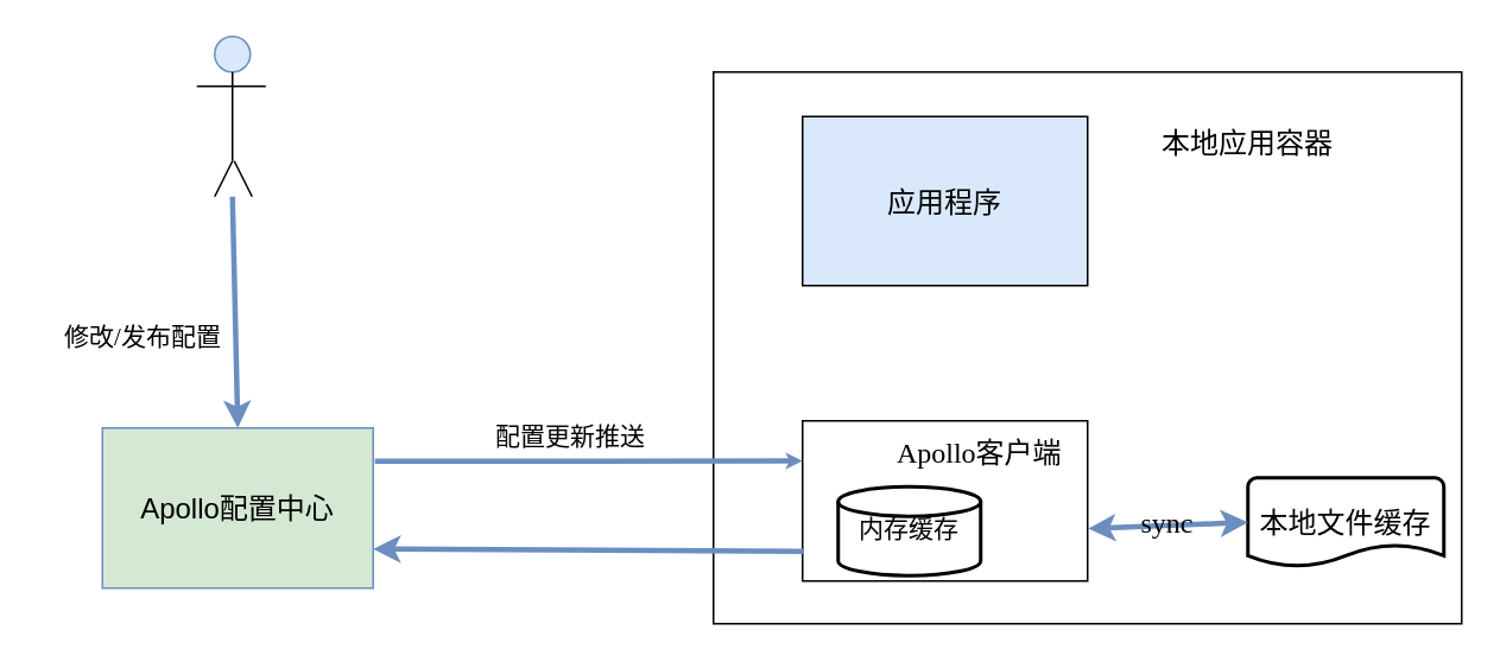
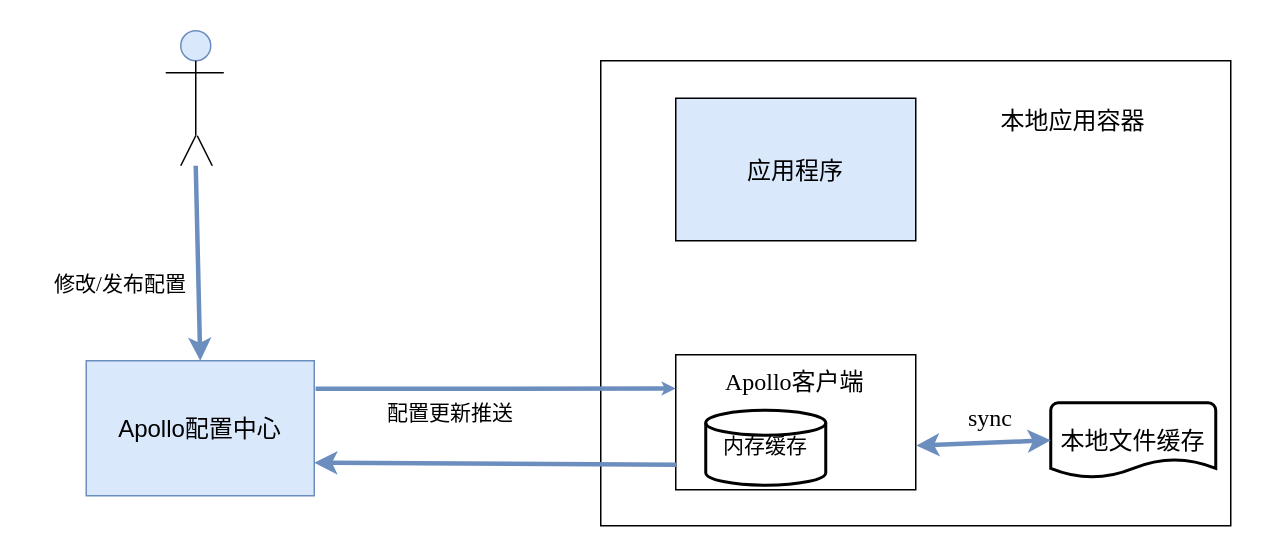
- <mxCell id="11" value="&lt;font style=&quot;font-size: 16px&quot;&gt;本地应用容器&lt;/font&gt;" style="text;html=1;strokeColor=none;fillColor=none;align=center;verticalAlign=middle;whiteSpace=wrap;rounded=0;fontFamily=Times New Roman;fontSize=12;" vertex="1" parent="1"><mxGeometry x="635" y="65" width="130" height="30" as="geometry" /></mxCell>
+ <mxCell id="11" value="&lt;font style=&quot;font-size: 16px&quot;&gt;本地应用容器&lt;/font&gt;" style="text;html=1;strokeColor=none;fillColor=none;align=center;verticalAlign=middle;whiteSpace=wrap;rounded=0;fontFamily=Times New Roman;fontSize=12;" vertex="1" parent="1"><mxGeometry x="650" y="65" width="130" height="30" as="geometry" /></mxCell>
- <mxCell id="21" value="&lt;font style=&quot;font-size: 14px&quot;&gt;配置更新推送&lt;/font&gt;" style="text;html=1;strokeColor=none;fillColor=none;align=center;verticalAlign=middle;whiteSpace=wrap;rounded=0;fontSize=12;fontFamily=Times New Roman;" vertex="1" parent="1"><mxGeometry x="260" y="236" width="120" height="20" as="geometry" /></mxCell>
+ <mxCell id="21" value="&lt;font style=&quot;font-size: 14px&quot;&gt;配置更新推送&lt;/font&gt;" style="text;html=1;strokeColor=none;fillColor=none;align=center;verticalAlign=middle;whiteSpace=wrap;rounded=0;fontSize=12;fontFamily=Times New Roman;" vertex="1" parent="1"><mxGeometry x="240" y="266" width="120" height="20" as="geometry" /></mxCell>
- <mxCell id="16" value="&lt;font style=&quot;font-size: 16px&quot;&gt;Apollo客户端&lt;/font&gt;" style="text;html=1;strokeColor=none;fillColor=none;align=center;verticalAlign=middle;whiteSpace=wrap;rounded=0;fontFamily=Times New Roman;fontSize=12;" vertex="1" parent="1"><mxGeometry x="497" y="244" width="105" height="20" as="geometry" /></mxCell>
+ <mxCell id="16" value="&lt;font style=&quot;font-size: 16px&quot;&gt;Apollo客户端&lt;/font&gt;" style="text;html=1;strokeColor=none;fillColor=none;align=center;verticalAlign=middle;whiteSpace=wrap;rounded=0;fontFamily=Times New Roman;fontSize=12;" vertex="1" parent="1"><mxGeometry x="477" y="244" width="105" height="20" as="geometry" /></mxCell>
- <mxCell id="7" value="&lt;font style=&quot;font-size: 16px&quot;&gt;Apollo配置中心&lt;/font&gt;" style="rounded=0;whiteSpace=wrap;html=1;fontSize=12;fillColor=#d5e8d4;strokeColor=#6c8ebf;" vertex="1" parent="1"><mxGeometry x="57" y="240" width="152" height="90" as="geometry" /></mxCell>
+ <mxCell id="7" value="&lt;font style=&quot;font-size: 16px&quot;&gt;Apollo配置中心&lt;/font&gt;" style="rounded=0;whiteSpace=wrap;html=1;fontSize=12;fillColor=#dae8fc;strokeColor=#6c8ebf;" vertex="1" parent="1"><mxGeometry x="57" y="240" width="152" height="90" as="geometry" /></mxCell>
- <mxCell id="18" value="&lt;font style=&quot;font-size: 16px&quot;&gt;sync&lt;/font&gt;" style="text;html=1;strokeColor=none;fillColor=none;align=center;verticalAlign=middle;whiteSpace=wrap;rounded=0;fontFamily=Times New Roman;fontSize=12;" vertex="1" parent="1"><mxGeometry x="635" y="283" width="40" height="20" as="geometry" /></mxCell>
+ <mxCell id="18" value="&lt;font style=&quot;font-size: 16px&quot;&gt;sync&lt;/font&gt;" style="text;html=1;strokeColor=none;fillColor=none;align=center;verticalAlign=middle;whiteSpace=wrap;rounded=0;fontFamily=Times New Roman;fontSize=12;" vertex="1" parent="1"><mxGeometry x="640" y="268" width="40" height="20" as="geometry" /></mxCell>
